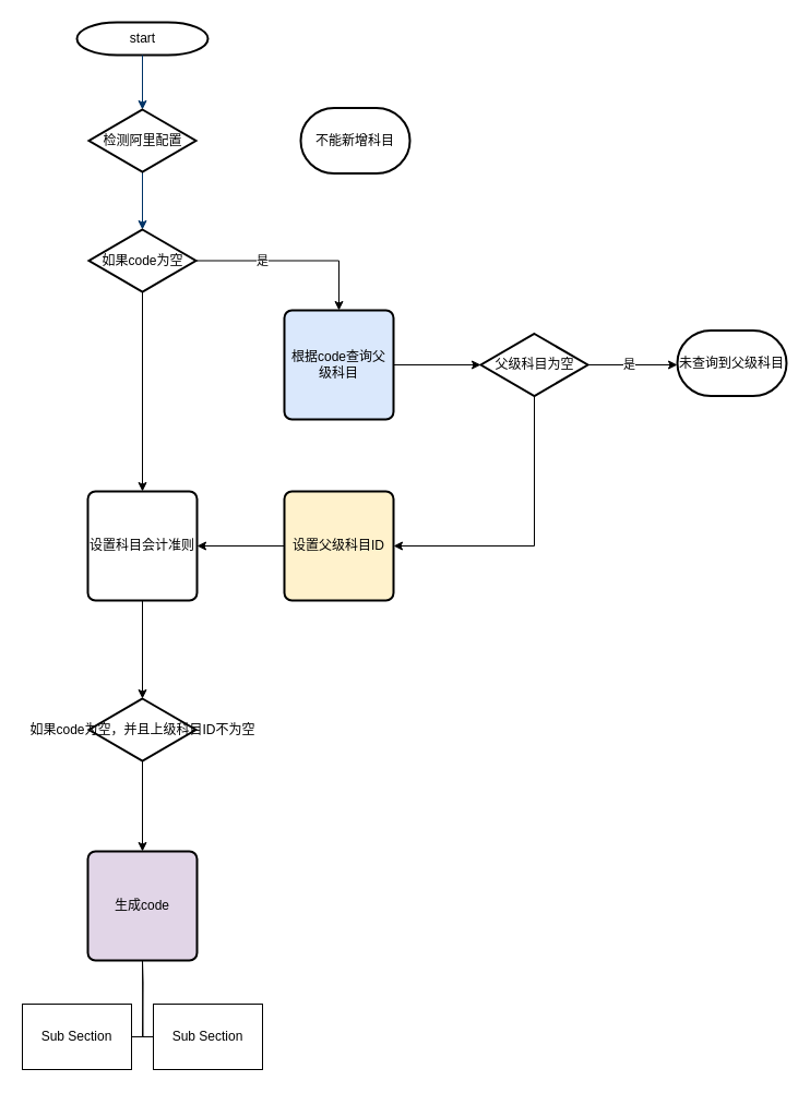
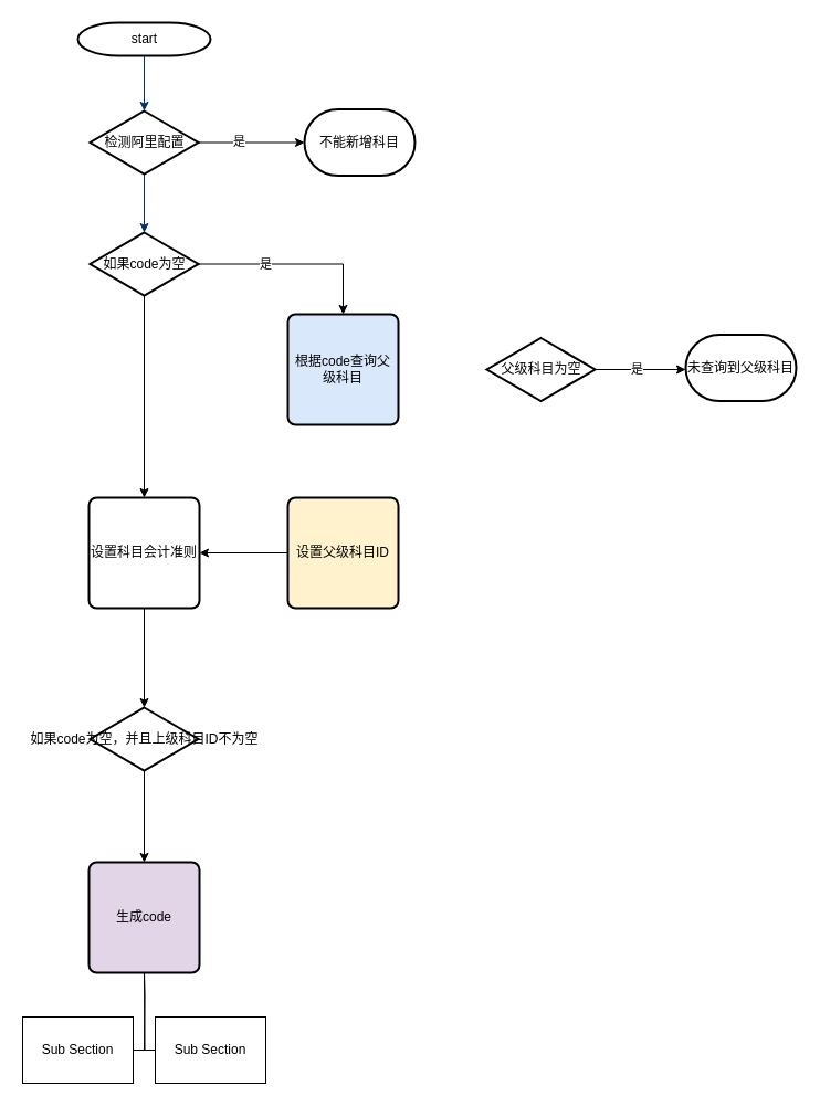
+ <mxCell id="7" style="edgeStyle=orthogonalEdgeStyle;rounded=0;orthogonalLoop=1;jettySize=auto;html=1;exitX=1;exitY=0.5;exitDx=0;exitDy=0;exitPerimeter=0;entryX=0;entryY=0.5;entryDx=0;entryDy=0;entryPerimeter=0;" edge="1" parent="1" source="5" target="6"><mxGeometry relative="1" as="geometry" /></mxCell>
+ <mxCell id="8" value="是" style="edgeLabel;html=1;align=center;verticalAlign=middle;resizable=0;points=[];" vertex="1" connectable="0" parent="7"><mxGeometry x="-0.259" y="2" relative="1" as="geometry"><mxPoint y="1" as="offset" /></mxGeometry></mxCell>
- <mxCell id="18" style="edgeStyle=orthogonalEdgeStyle;rounded=0;orthogonalLoop=1;jettySize=auto;html=1;exitX=1;exitY=0.5;exitDx=0;exitDy=0;entryX=0;entryY=0.5;entryDx=0;entryDy=0;entryPerimeter=0;" edge="1" parent="1" source="13" target="17"><mxGeometry relative="1" as="geometry" /></mxCell>
- <mxCell id="16" style="edgeStyle=orthogonalEdgeStyle;rounded=0;orthogonalLoop=1;jettySize=auto;html=1;exitX=0.5;exitY=1;exitDx=0;exitDy=0;exitPerimeter=0;entryX=1;entryY=0.5;entryDx=0;entryDy=0;" edge="1" parent="1" source="17" target="21"><mxGeometry relative="1" as="geometry" /></mxCell>
